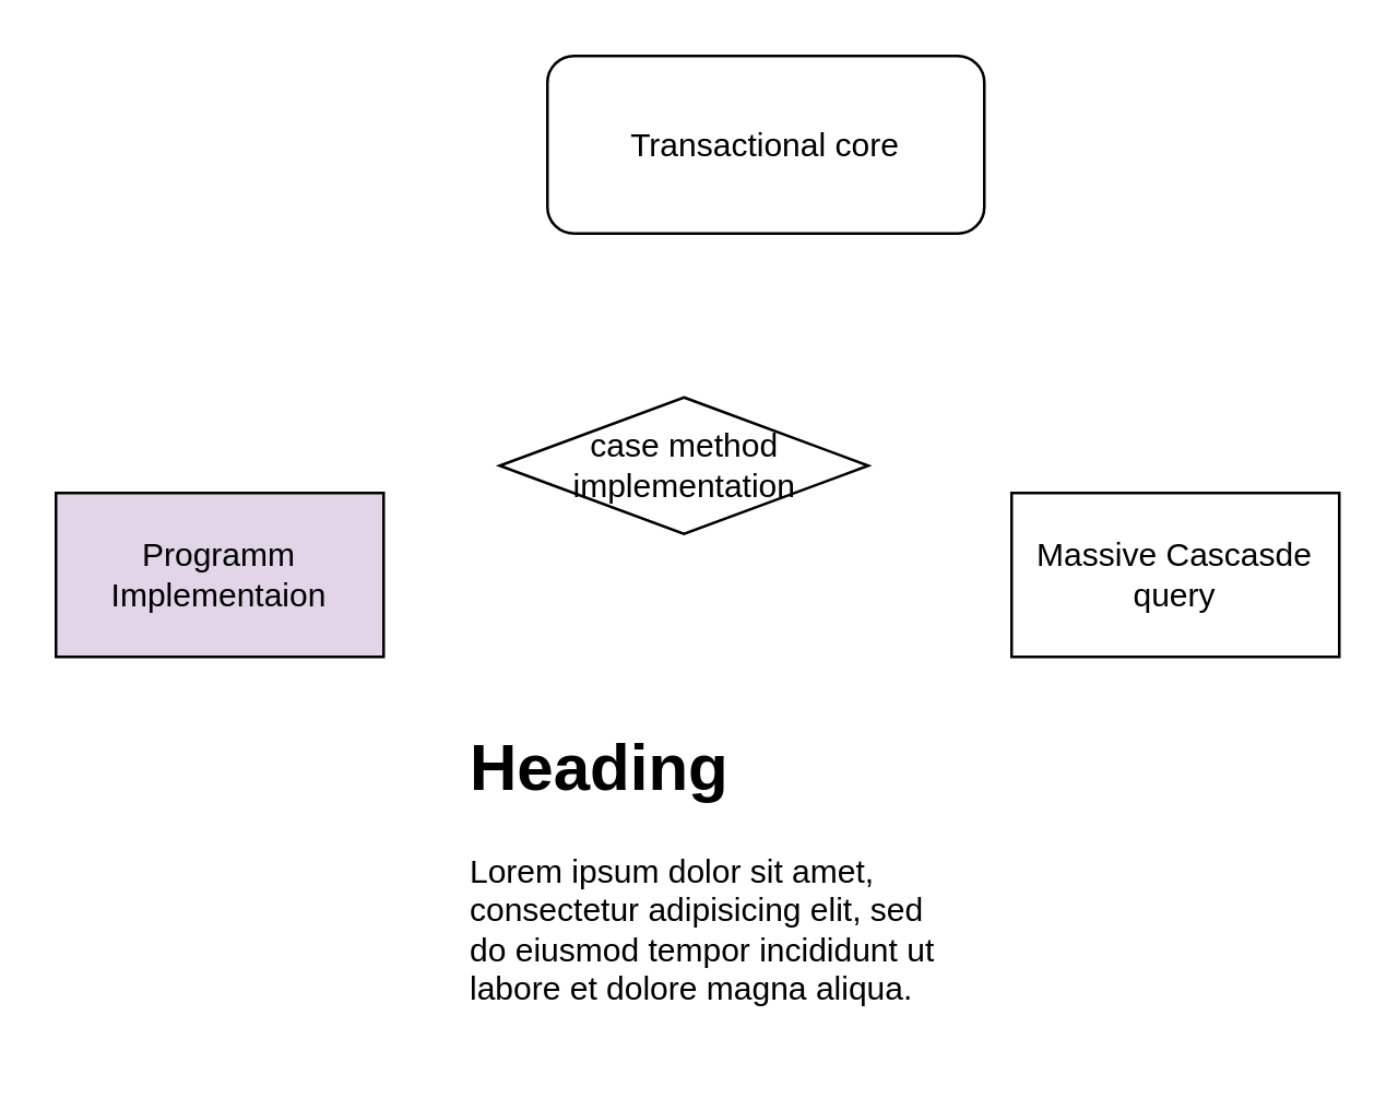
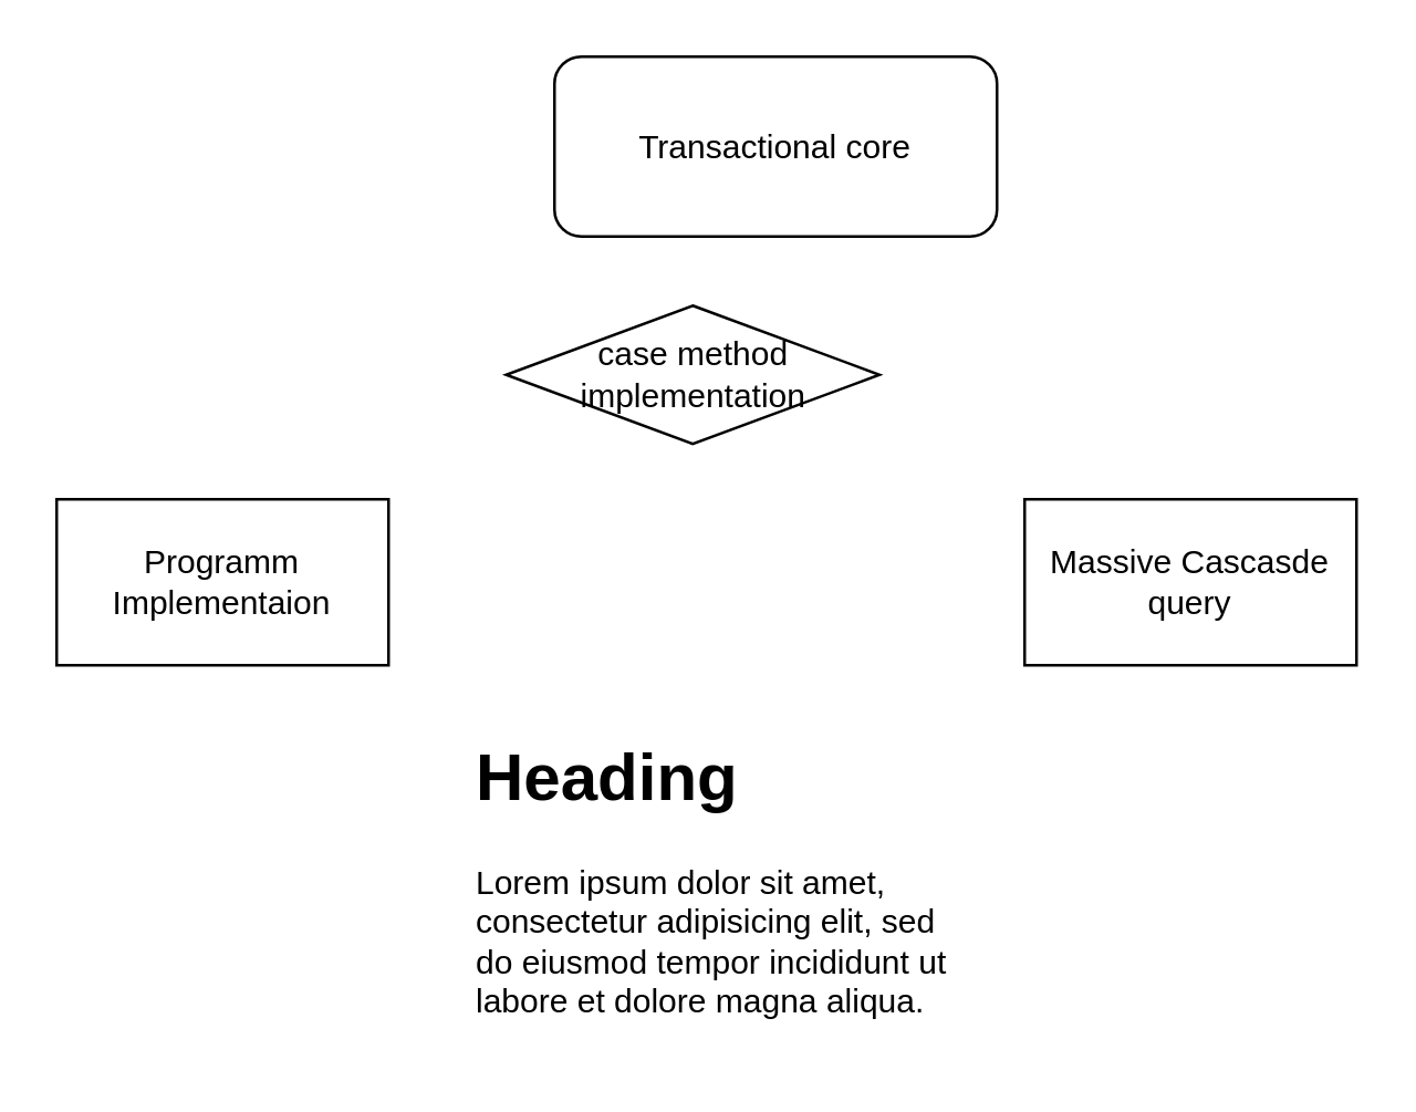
- <mxCell id="3" value="case method implementation" style="rhombus;whiteSpace=wrap;html=1;" vertex="1" parent="1"><mxGeometry x="182.5" y="145" width="135" height="50" as="geometry" /></mxCell>
+ <mxCell id="3" value="case method implementation" style="rhombus;whiteSpace=wrap;html=1;" vertex="1" parent="1"><mxGeometry x="182.5" y="110" width="135" height="50" as="geometry" /></mxCell>
- <mxCell id="5" value="Programm Implementaion" style="rounded=0;whiteSpace=wrap;html=1;fillColor=#e1d5e7;" vertex="1" parent="1"><mxGeometry x="20" y="180" width="120" height="60" as="geometry" /></mxCell>
+ <mxCell id="5" value="Programm Implementaion" style="rounded=0;whiteSpace=wrap;html=1;" vertex="1" parent="1"><mxGeometry x="20" y="180" width="120" height="60" as="geometry" /></mxCell>
